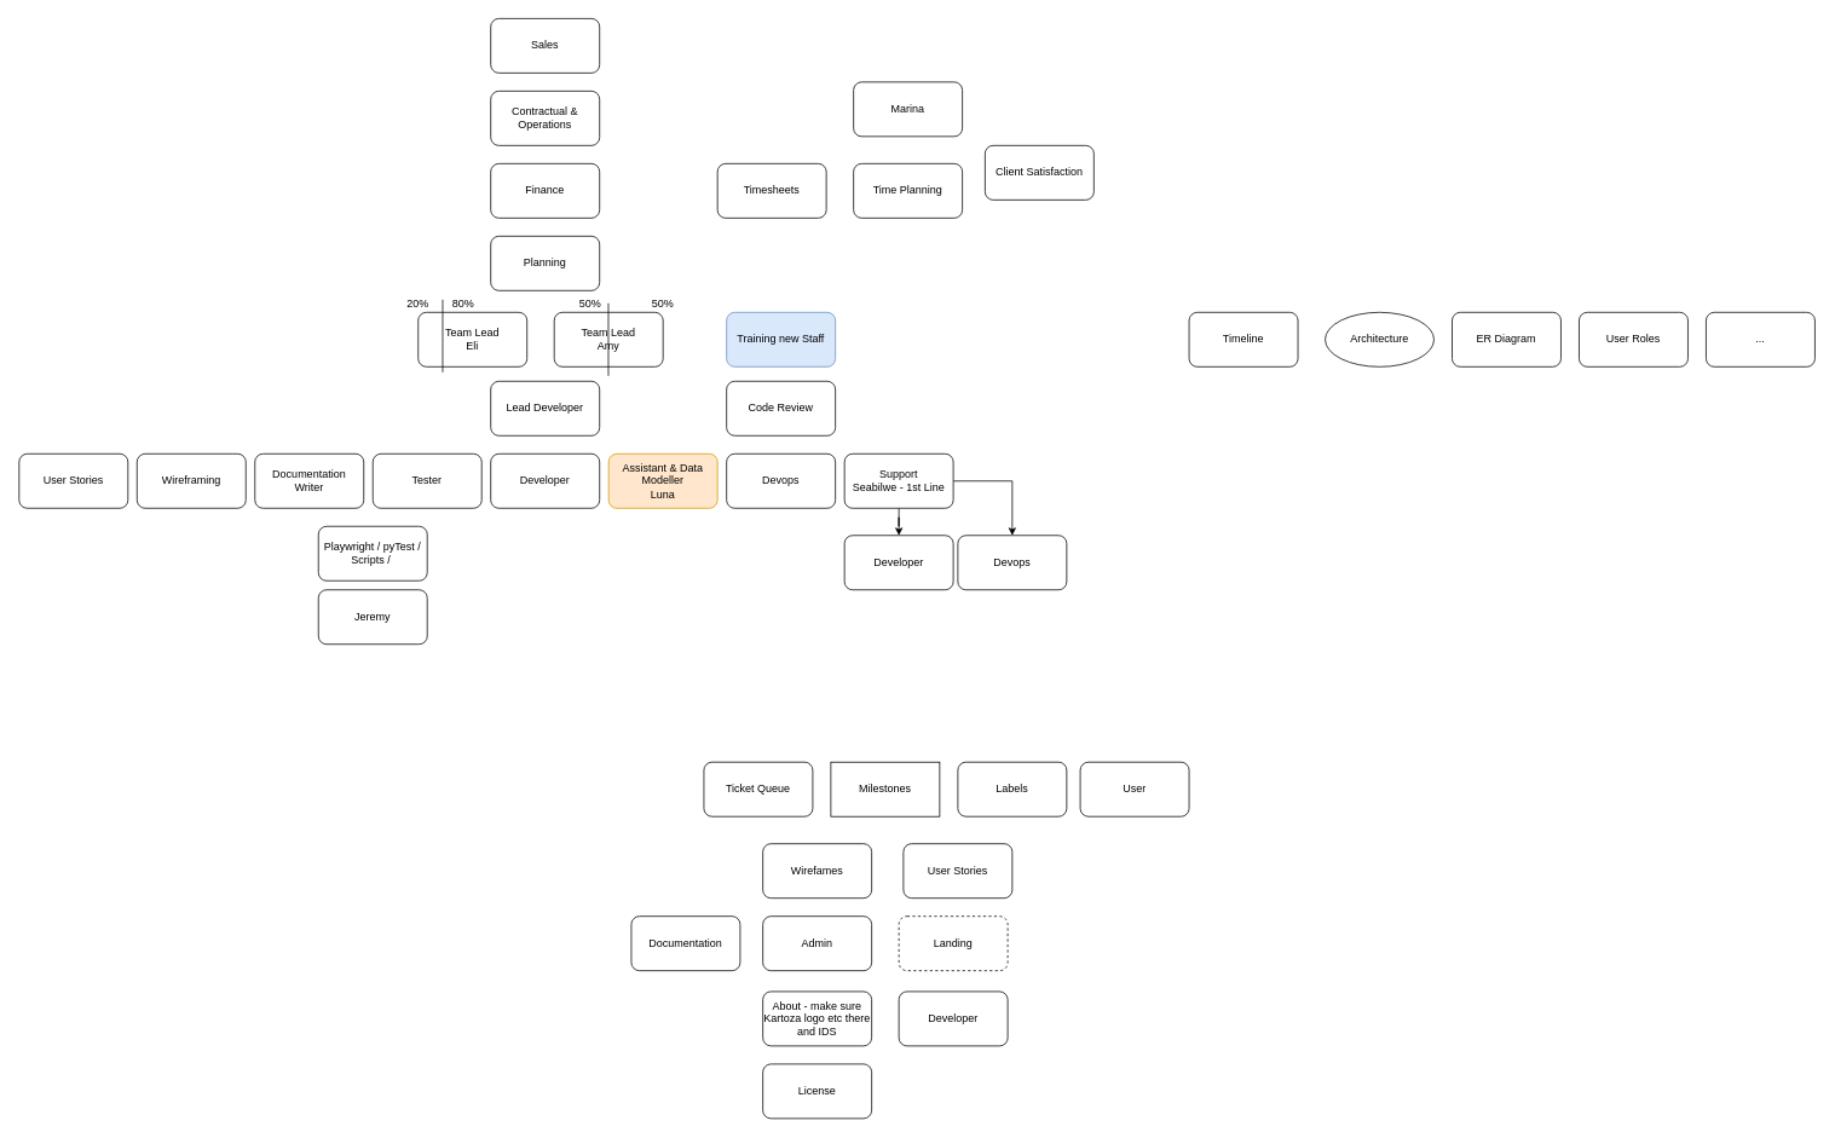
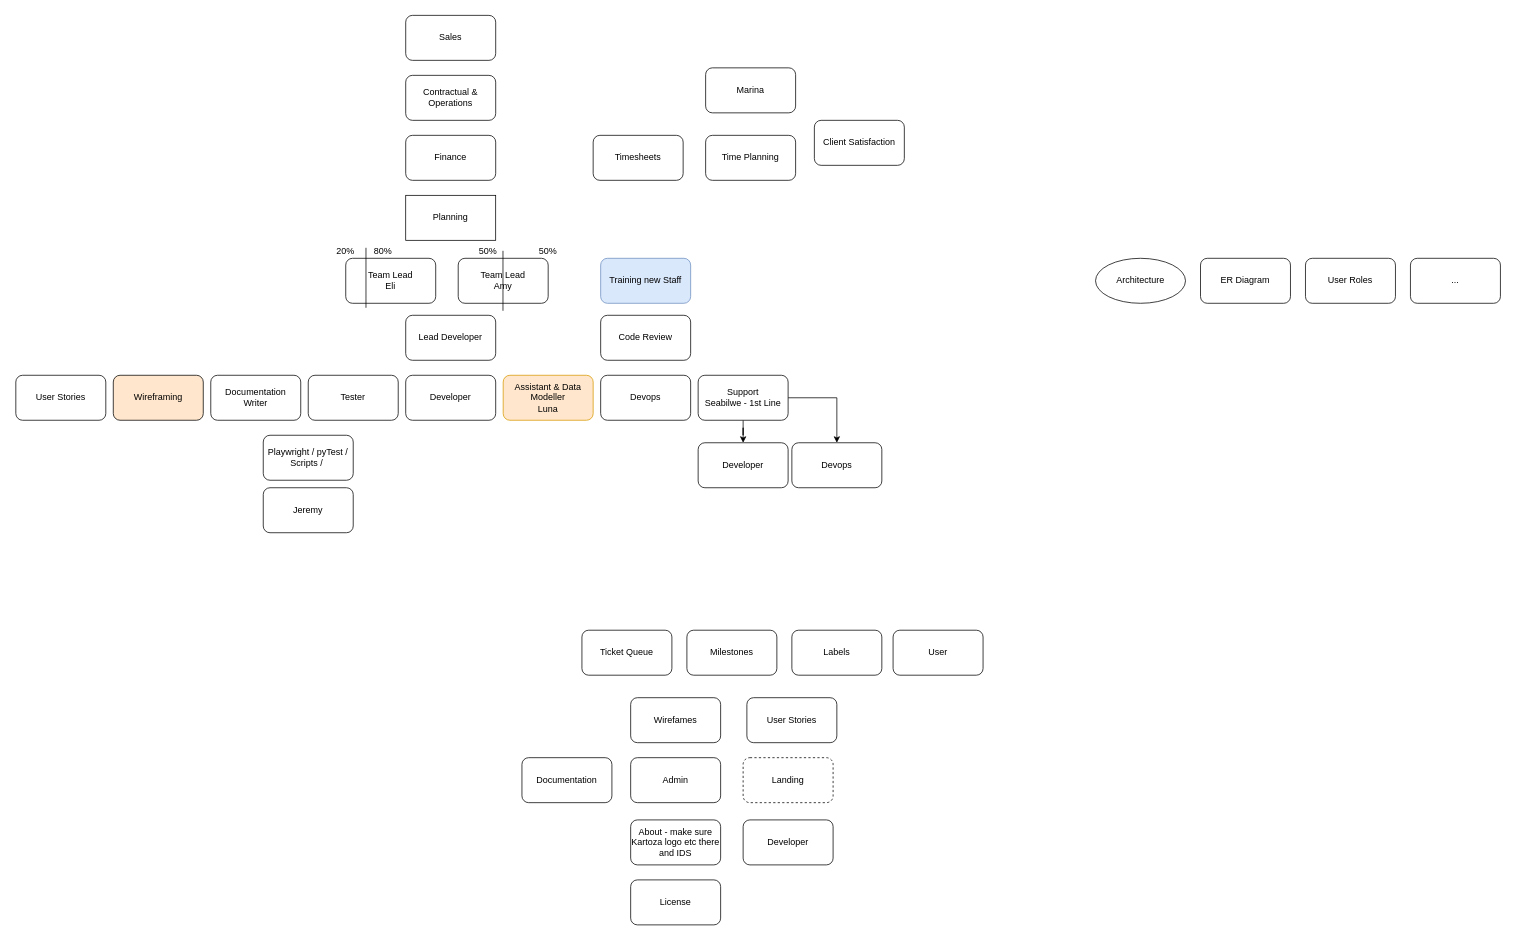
- <mxCell id="5" value="Planning" style="rounded=1;whiteSpace=wrap;html=1;" parent="1" vertex="1"><mxGeometry x="540" y="260" width="120" height="60" as="geometry" /></mxCell>
+ <mxCell id="5" value="Planning" style="whiteSpace=wrap;html=1;rounded=0;" parent="1" vertex="1"><mxGeometry x="540" y="260" width="120" height="60" as="geometry" /></mxCell>
- <mxCell id="10" value="Timeline" style="rounded=1;whiteSpace=wrap;html=1;" parent="1" vertex="1"><mxGeometry x="1310" y="344" width="120" height="60" as="geometry" /></mxCell>
- <mxCell id="46" value="Wireframing" style="rounded=1;whiteSpace=wrap;html=1;" vertex="1" parent="1"><mxGeometry x="150" y="500" width="120" height="60" as="geometry" /></mxCell>
+ <mxCell id="46" value="Wireframing" style="rounded=1;whiteSpace=wrap;html=1;fillColor=#ffe6cc;" vertex="1" parent="1"><mxGeometry x="150" y="500" width="120" height="60" as="geometry" /></mxCell>
- <mxCell id="17" value="Milestones" style="whiteSpace=wrap;html=1;rounded=0;" parent="1" vertex="1"><mxGeometry x="915" y="840" width="120" height="60" as="geometry" /></mxCell>
+ <mxCell id="17" value="Milestones" style="rounded=1;whiteSpace=wrap;html=1;" parent="1" vertex="1"><mxGeometry x="915" y="840" width="120" height="60" as="geometry" /></mxCell>
